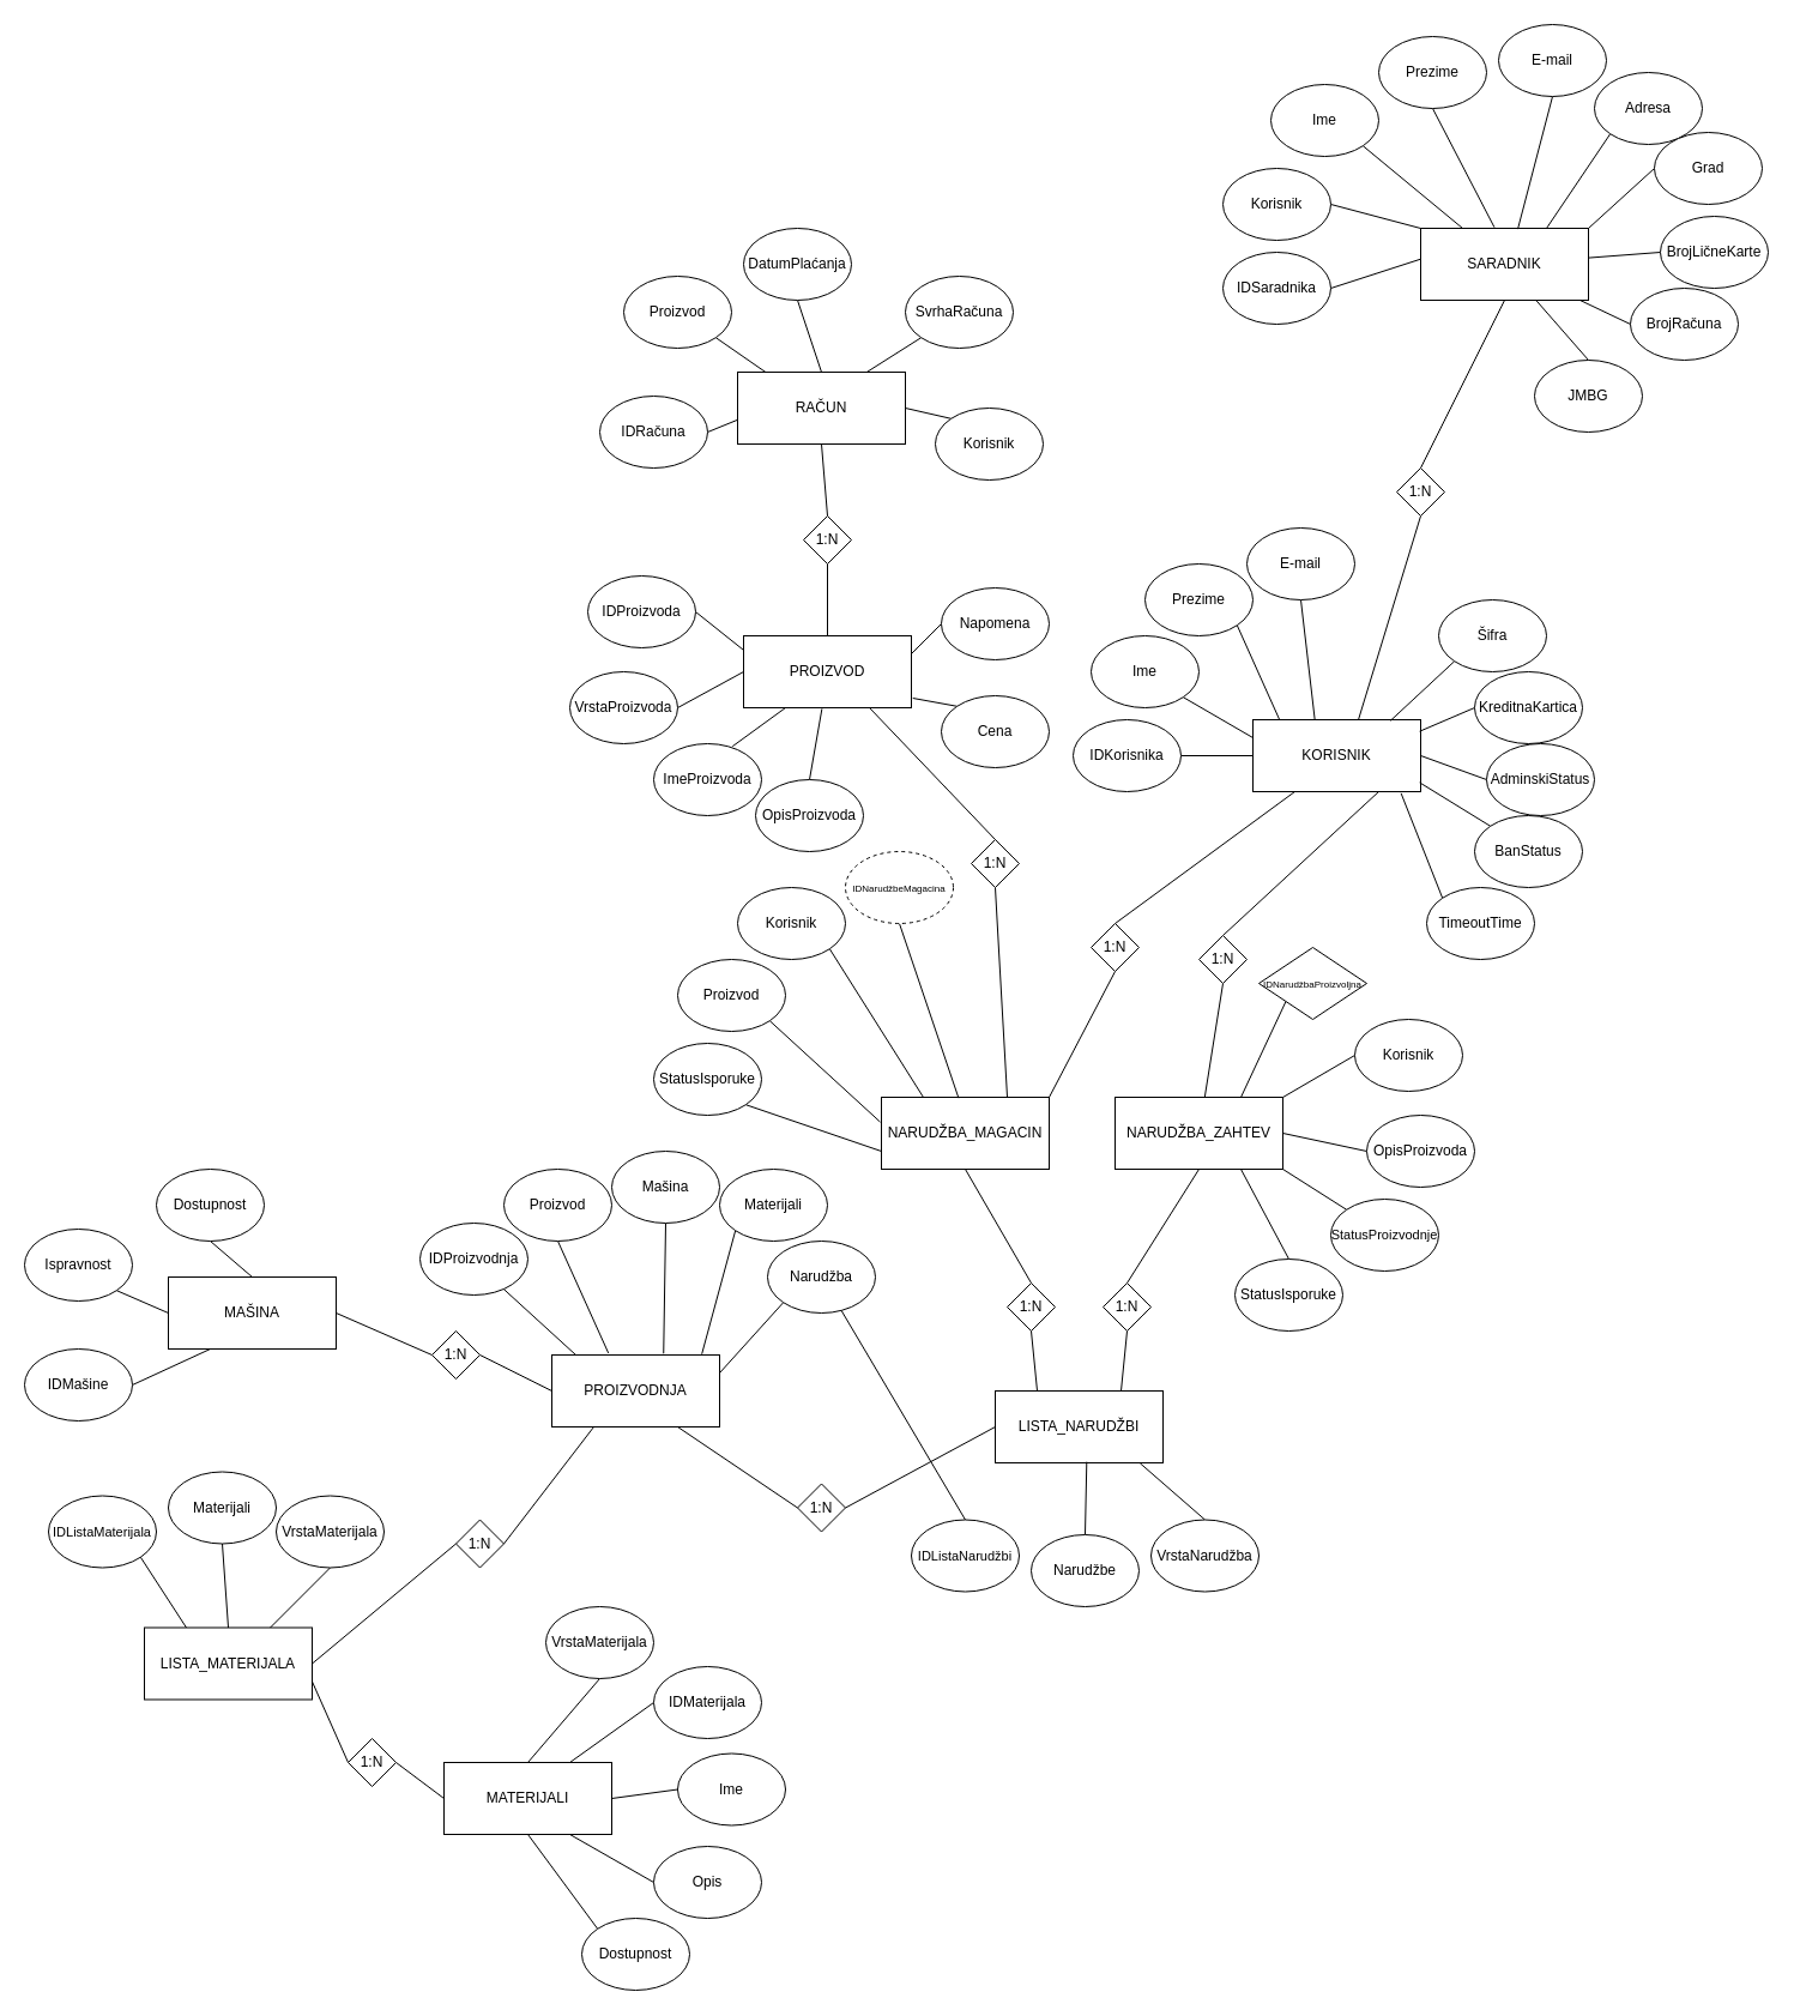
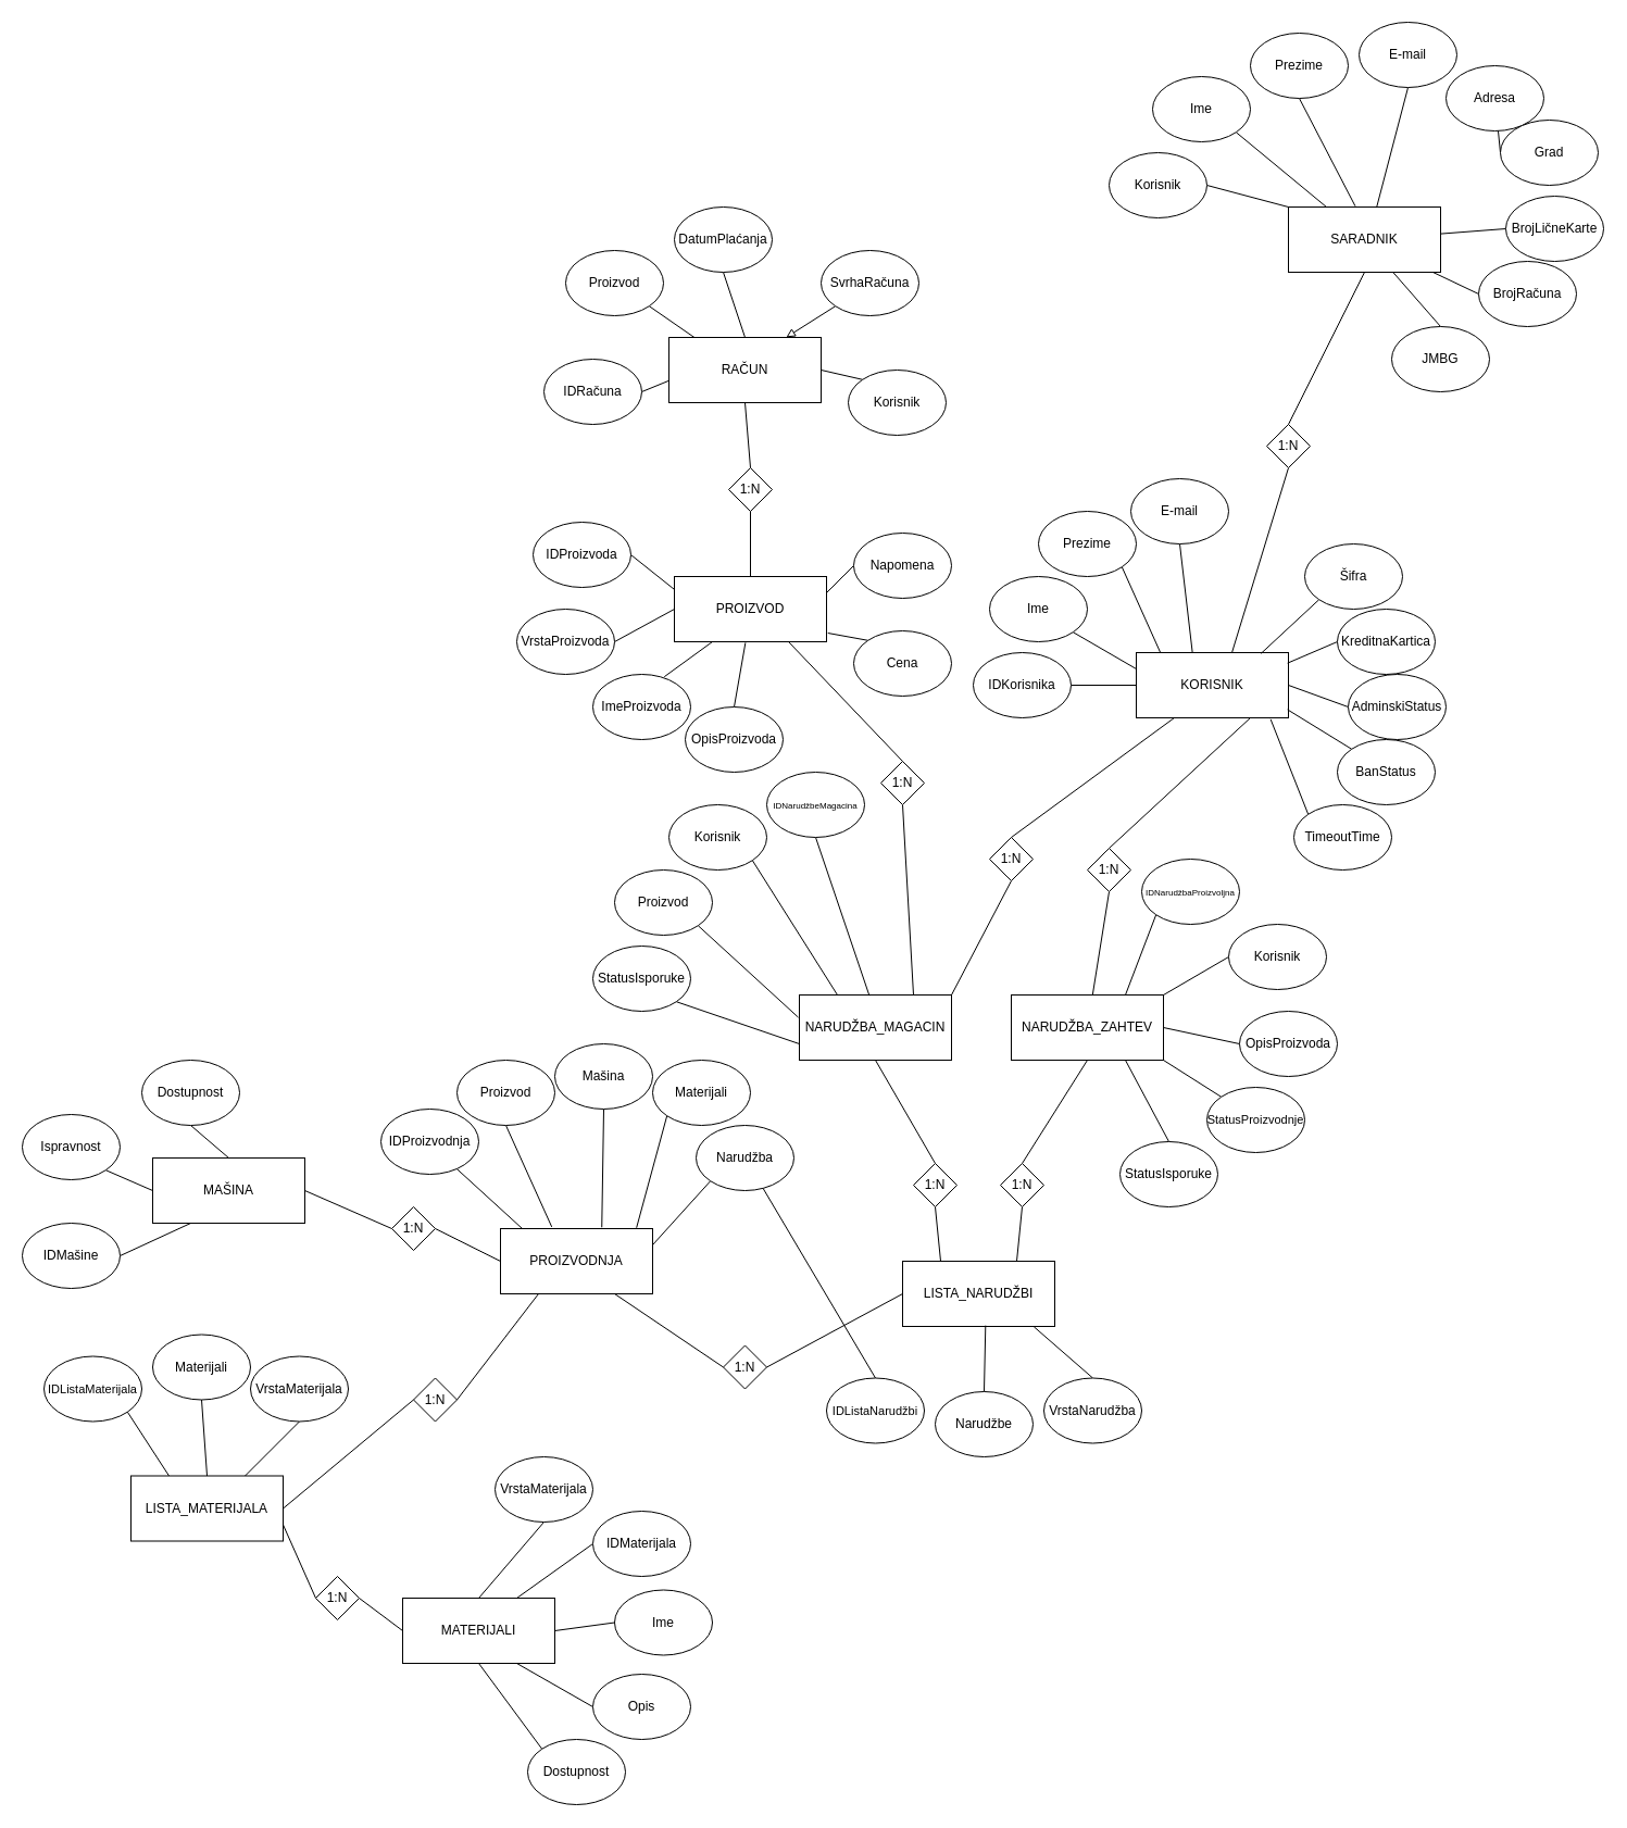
- <mxCell id="152" style="edgeStyle=none;rounded=0;orthogonalLoop=1;jettySize=auto;html=1;exitX=0;exitY=1;exitDx=0;exitDy=0;entryX=0.75;entryY=0;entryDx=0;entryDy=0;fontSize=8;endArrow=none;endFill=0;" parent="1" source="153" target="141" edge="1"><mxGeometry relative="1" as="geometry" /></mxCell>
- <mxCell id="154" style="edgeStyle=none;rounded=0;orthogonalLoop=1;jettySize=auto;html=1;exitX=0;exitY=0.5;exitDx=0;exitDy=0;entryX=1;entryY=0;entryDx=0;entryDy=0;fontSize=8;endArrow=none;endFill=0;" parent="1" source="155" target="141" edge="1"><mxGeometry relative="1" as="geometry" /></mxCell>
+ <mxCell id="154" style="edgeStyle=none;rounded=0;orthogonalLoop=1;jettySize=auto;html=1;exitX=0;exitY=0.5;exitDx=0;exitDy=0;fontSize=8;endArrow=none;endFill=0;" parent="1" source="155" target="153" edge="1"><mxGeometry relative="1" as="geometry" /></mxCell>
- <mxCell id="142" style="edgeStyle=none;rounded=0;orthogonalLoop=1;jettySize=auto;html=1;exitX=1;exitY=0.5;exitDx=0;exitDy=0;entryX=0.003;entryY=0.426;entryDx=0;entryDy=0;entryPerimeter=0;fontSize=8;endArrow=none;endFill=0;" parent="1" source="143" target="141" edge="1"><mxGeometry relative="1" as="geometry" /></mxCell>
- <mxCell id="143" value="IDSaradnika" style="ellipse;whiteSpace=wrap;html=1;" parent="1" vertex="1"><mxGeometry x="1020" y="210" width="90" height="60" as="geometry" /></mxCell>
- <mxCell id="114" style="edgeStyle=none;rounded=0;orthogonalLoop=1;jettySize=auto;html=1;exitX=0;exitY=1;exitDx=0;exitDy=0;entryX=0.771;entryY=-0.002;entryDx=0;entryDy=0;entryPerimeter=0;fontSize=8;endArrow=none;endFill=0;" parent="1" source="115" target="106" edge="1"><mxGeometry relative="1" as="geometry" /></mxCell>
+ <mxCell id="114" style="edgeStyle=none;rounded=0;orthogonalLoop=1;jettySize=auto;html=1;exitX=0;exitY=1;exitDx=0;exitDy=0;entryX=0.771;entryY=-0.002;entryDx=0;entryDy=0;entryPerimeter=0;fontSize=8;endArrow=block;endFill=0;" parent="1" source="115" target="106" edge="1"><mxGeometry relative="1" as="geometry" /></mxCell>
- <mxCell id="85" value="&lt;font style=&quot;font-size: 8px;&quot;&gt;IDNarudžbeMagacina&lt;/font&gt;" style="ellipse;whiteSpace=wrap;html=1;dashed=1;" parent="1" vertex="1"><mxGeometry x="705" y="710" width="90" height="60" as="geometry" /></mxCell>
+ <mxCell id="85" value="&lt;font style=&quot;font-size: 8px;&quot;&gt;IDNarudžbeMagacina&lt;/font&gt;" style="ellipse;whiteSpace=wrap;html=1;" parent="1" vertex="1"><mxGeometry x="705" y="710" width="90" height="60" as="geometry" /></mxCell>
- <mxCell id="69" value="&lt;font style=&quot;font-size: 8px;&quot;&gt;IDNarudžbaProizvoljna&lt;/font&gt;" style="rhombus;whiteSpace=wrap;html=1;" parent="1" vertex="1"><mxGeometry x="1050" y="790" width="90" height="60" as="geometry" /></mxCell>
+ <mxCell id="69" value="&lt;font style=&quot;font-size: 8px;&quot;&gt;IDNarudžbaProizvoljna&lt;/font&gt;" style="ellipse;whiteSpace=wrap;html=1;" parent="1" vertex="1"><mxGeometry x="1050" y="790" width="90" height="60" as="geometry" /></mxCell>
